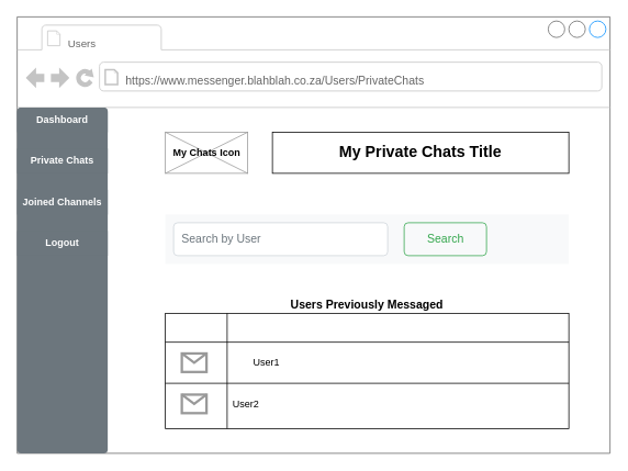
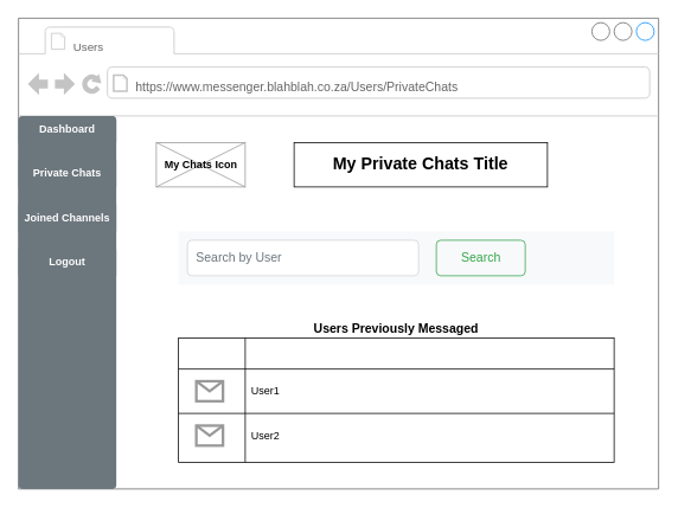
- <mxCell id="5" value="&lt;b&gt;My Chats Icon&lt;/b&gt;" style="verticalLabelPosition=middle;shadow=0;dashed=0;align=center;html=1;verticalAlign=middle;strokeWidth=1;shape=mxgraph.mockup.graphics.simpleIcon;strokeColor=#999999;labelPosition=center;" vertex="1" parent="2"><mxGeometry x="180" y="140" width="100" height="50" as="geometry" /></mxCell>
+ <mxCell id="5" value="&lt;b&gt;My Chats Icon&lt;/b&gt;" style="verticalLabelPosition=middle;shadow=0;dashed=0;align=center;html=1;verticalAlign=middle;strokeWidth=1;shape=mxgraph.mockup.graphics.simpleIcon;strokeColor=#999999;labelPosition=center;" vertex="1" parent="2"><mxGeometry x="155" y="140" width="100" height="50" as="geometry" /></mxCell>
- <mxCell id="6" value="&lt;b&gt;&lt;font style=&quot;font-size: 19px&quot;&gt;My Private Chats Title&lt;/font&gt;&lt;/b&gt;" style="rounded=0;whiteSpace=wrap;html=1;" vertex="1" parent="2"><mxGeometry x="310" y="140" width="360" height="50" as="geometry" /></mxCell>
+ <mxCell id="6" value="&lt;b&gt;&lt;font style=&quot;font-size: 19px&quot;&gt;My Private Chats Title&lt;/font&gt;&lt;/b&gt;" style="rounded=0;whiteSpace=wrap;html=1;" vertex="1" parent="2"><mxGeometry x="310" y="140" width="285" height="50" as="geometry" /></mxCell>
- <mxCell id="19" value="User1" style="text;html=1;strokeColor=none;fillColor=none;align=left;verticalAlign=middle;whiteSpace=wrap;rounded=0;" vertex="1" parent="2"><mxGeometry x="285" y="410" width="190" height="20" as="geometry" /></mxCell>
+ <mxCell id="19" value="User1" style="text;html=1;strokeColor=none;fillColor=none;align=left;verticalAlign=middle;whiteSpace=wrap;rounded=0;" vertex="1" parent="2"><mxGeometry x="260" y="410" width="190" height="20" as="geometry" /></mxCell>
